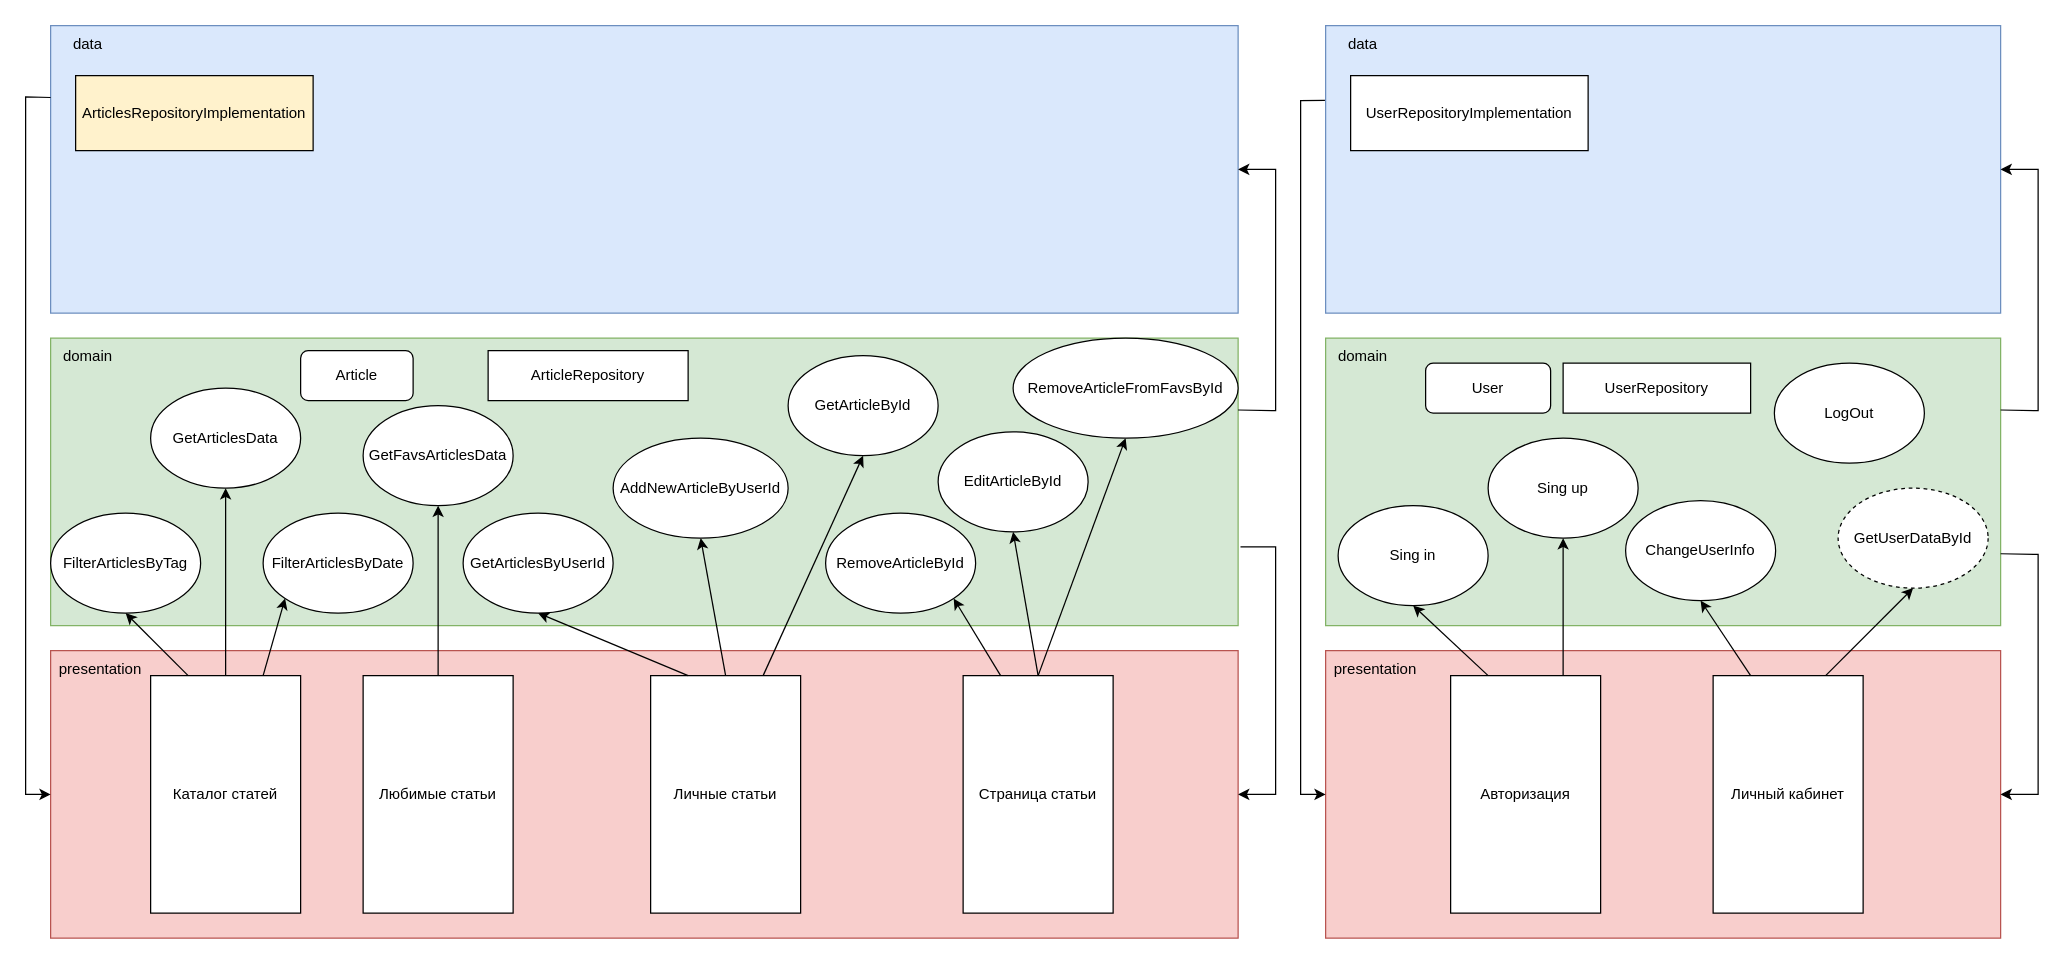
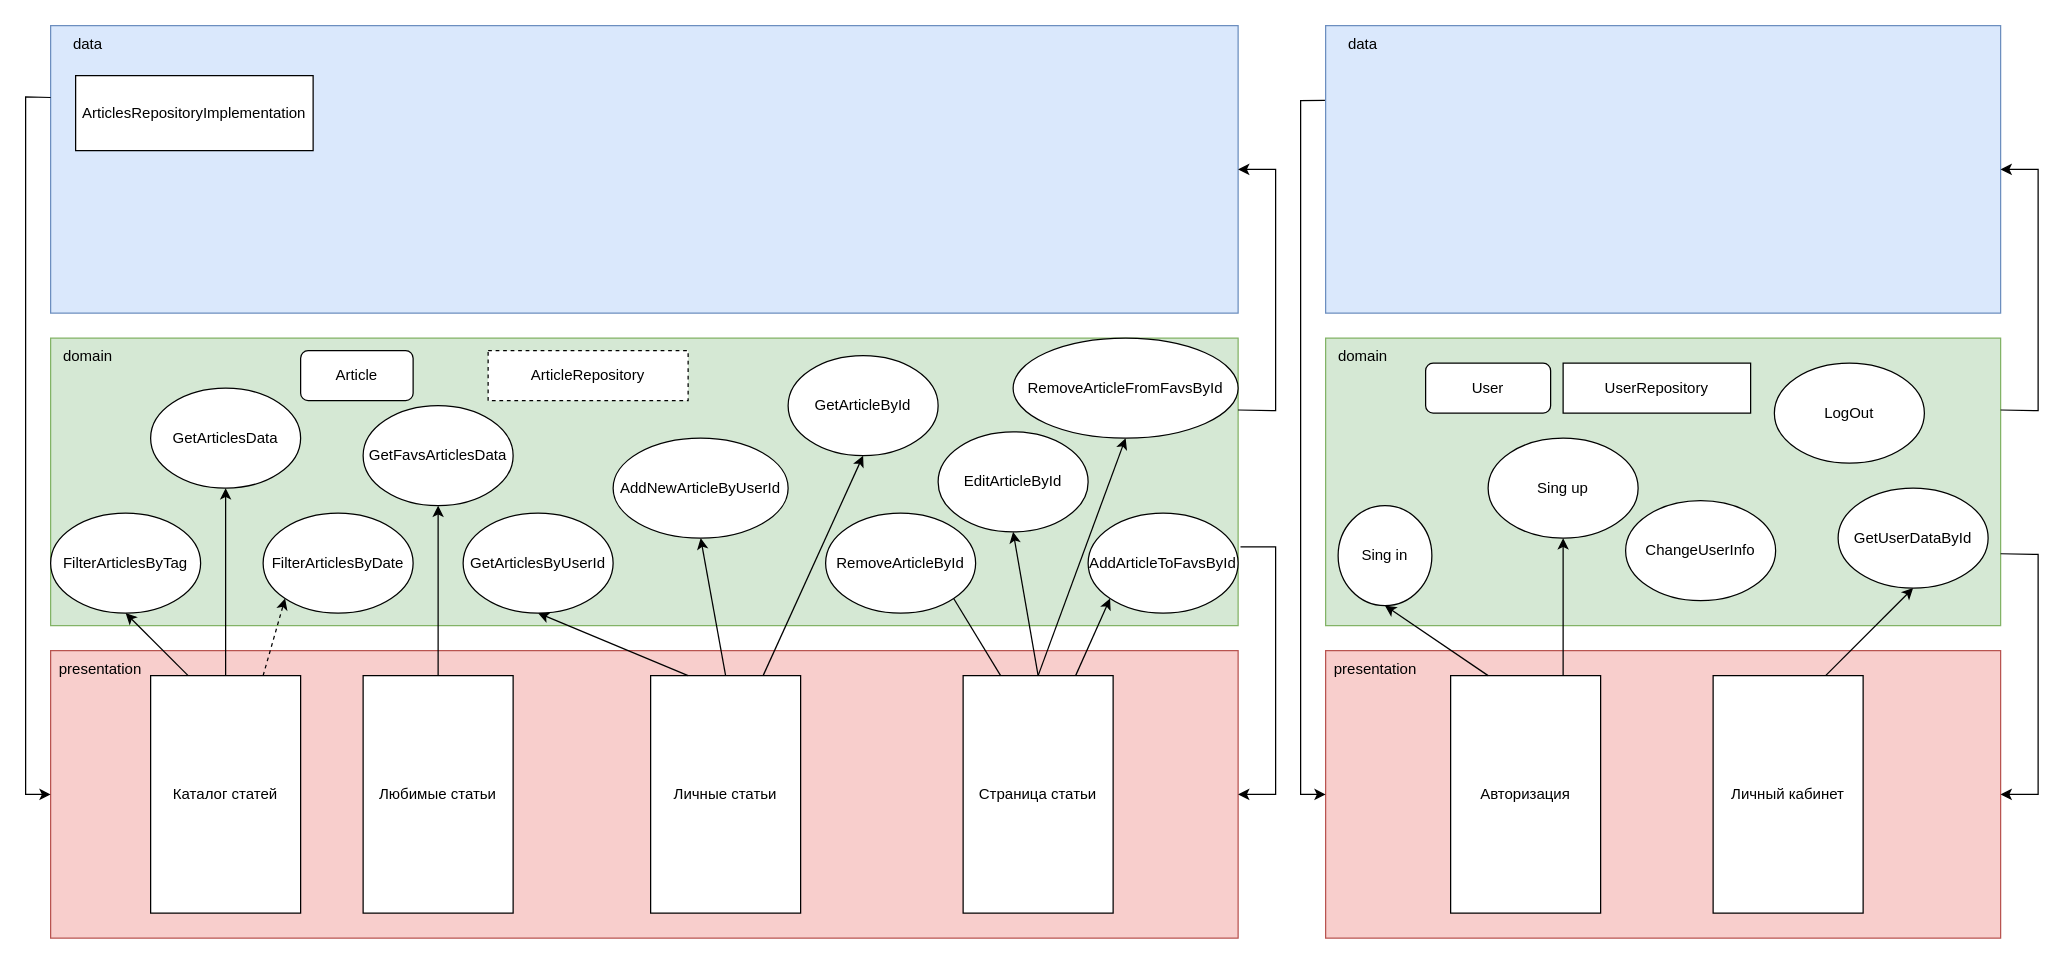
- <mxCell id="40" value="ArticlesRepositoryImplementation" style="rounded=0;whiteSpace=wrap;html=1;fillColor=#fff2cc;" vertex="1" parent="1"><mxGeometry x="60" y="60" width="190" height="60" as="geometry" /></mxCell>
+ <mxCell id="40" value="ArticlesRepositoryImplementation" style="rounded=0;whiteSpace=wrap;html=1;" vertex="1" parent="1"><mxGeometry x="60" y="60" width="190" height="60" as="geometry" /></mxCell>
- <mxCell id="57" value="UserRepositoryImplementation" style="rounded=0;whiteSpace=wrap;html=1;" vertex="1" parent="1"><mxGeometry x="1080" y="60" width="190" height="60" as="geometry" /></mxCell>
- <mxCell id="42" value="ArticleRepository" style="rounded=0;whiteSpace=wrap;html=1;" vertex="1" parent="1"><mxGeometry x="390" y="280" width="160" height="40" as="geometry" /></mxCell>
+ <mxCell id="42" value="ArticleRepository" style="rounded=0;whiteSpace=wrap;html=1;dashed=1;" vertex="1" parent="1"><mxGeometry x="390" y="280" width="160" height="40" as="geometry" /></mxCell>
- <mxCell id="49" value="GetUserDataById" style="ellipse;whiteSpace=wrap;html=1;dashed=1;" vertex="1" parent="1"><mxGeometry x="1470" y="390" width="120" height="80" as="geometry" /></mxCell>
+ <mxCell id="49" value="GetUserDataById" style="ellipse;whiteSpace=wrap;html=1;" vertex="1" parent="1"><mxGeometry x="1470" y="390" width="120" height="80" as="geometry" /></mxCell>
- <mxCell id="53" value="Sing in" style="ellipse;whiteSpace=wrap;html=1;" vertex="1" parent="1"><mxGeometry x="1070" y="404" width="120" height="80" as="geometry" /></mxCell>
+ <mxCell id="53" value="Sing in" style="ellipse;whiteSpace=wrap;html=1;" vertex="1" parent="1"><mxGeometry x="1070" y="404" width="75" height="80" as="geometry" /></mxCell>
+ <mxCell id="25" value="AddArticleToFavsById" style="ellipse;whiteSpace=wrap;html=1;" vertex="1" parent="1"><mxGeometry x="870" y="410" width="120" height="80" as="geometry" /></mxCell>
- <mxCell id="32" value="" style="endArrow=classic;html=1;rounded=0;entryX=1;entryY=1;entryDx=0;entryDy=0;exitX=0.25;exitY=0;exitDx=0;exitDy=0;" edge="1" parent="1" target="33" source="23"><mxGeometry width="50" height="50" relative="1" as="geometry"><mxPoint x="810" y="560" as="sourcePoint" /><mxPoint x="520" y="258" as="targetPoint" /></mxGeometry></mxCell>
+ <mxCell id="32" value="" style="endArrow=none;html=1;rounded=0;entryX=1;entryY=1;entryDx=0;entryDy=0;exitX=0.25;exitY=0;exitDx=0;exitDy=0;" edge="1" parent="1" target="33" source="23"><mxGeometry width="50" height="50" relative="1" as="geometry"><mxPoint x="810" y="560" as="sourcePoint" /><mxPoint x="520" y="258" as="targetPoint" /></mxGeometry></mxCell>
- <mxCell id="12" value="" style="endArrow=classic;html=1;rounded=0;exitX=0.75;exitY=0;exitDx=0;exitDy=0;entryX=0;entryY=1;entryDx=0;entryDy=0;" edge="1" parent="1" target="11" source="8"><mxGeometry width="50" height="50" relative="1" as="geometry"><mxPoint x="360" y="520" as="sourcePoint" /><mxPoint x="480" y="370" as="targetPoint" /></mxGeometry></mxCell>
+ <mxCell id="12" value="" style="endArrow=classic;html=1;rounded=0;exitX=0.75;exitY=0;exitDx=0;exitDy=0;entryX=0;entryY=1;entryDx=0;entryDy=0;dashed=1;" edge="1" parent="1" target="11" source="8"><mxGeometry width="50" height="50" relative="1" as="geometry"><mxPoint x="360" y="520" as="sourcePoint" /><mxPoint x="480" y="370" as="targetPoint" /></mxGeometry></mxCell>
+ <mxCell id="24" value="" style="endArrow=classic;html=1;rounded=0;entryX=0;entryY=1;entryDx=0;entryDy=0;exitX=0.75;exitY=0;exitDx=0;exitDy=0;" edge="1" parent="1" target="25" source="23"><mxGeometry width="50" height="50" relative="1" as="geometry"><mxPoint x="710" y="490" as="sourcePoint" /><mxPoint x="720" y="354" as="targetPoint" /></mxGeometry></mxCell>
- <mxCell id="52" value="" style="endArrow=classic;html=1;rounded=0;exitX=0.25;exitY=0;exitDx=0;exitDy=0;entryX=0.5;entryY=1;entryDx=0;entryDy=0;" edge="1" parent="1" source="47" target="51"><mxGeometry width="50" height="50" relative="1" as="geometry"><mxPoint x="1440" y="550" as="sourcePoint" /><mxPoint x="1440" y="400" as="targetPoint" /></mxGeometry></mxCell>
